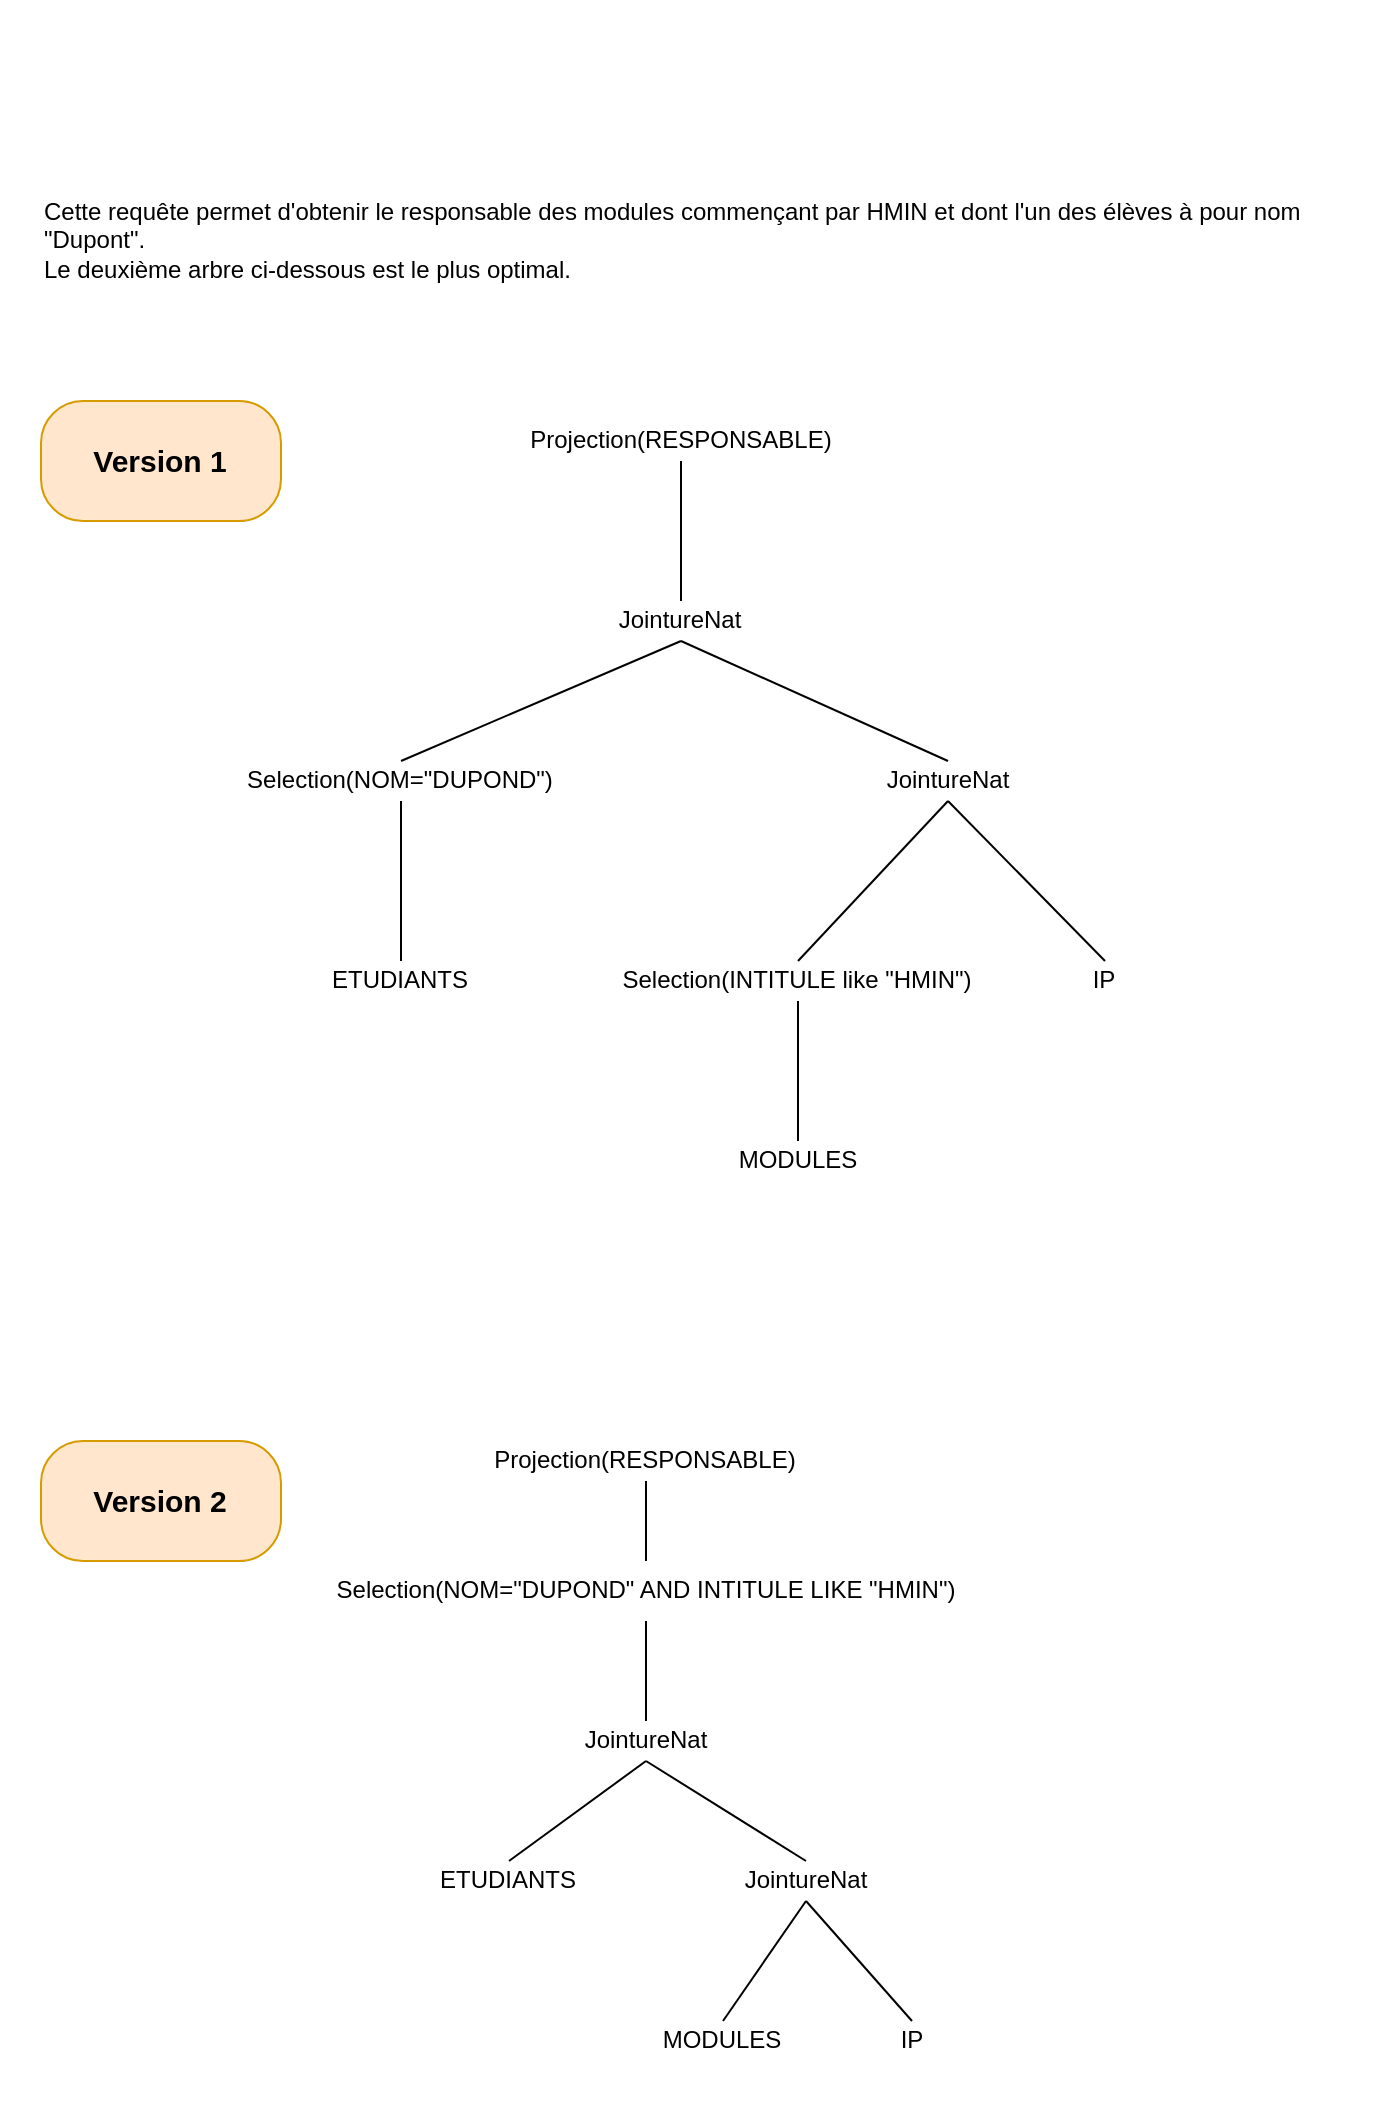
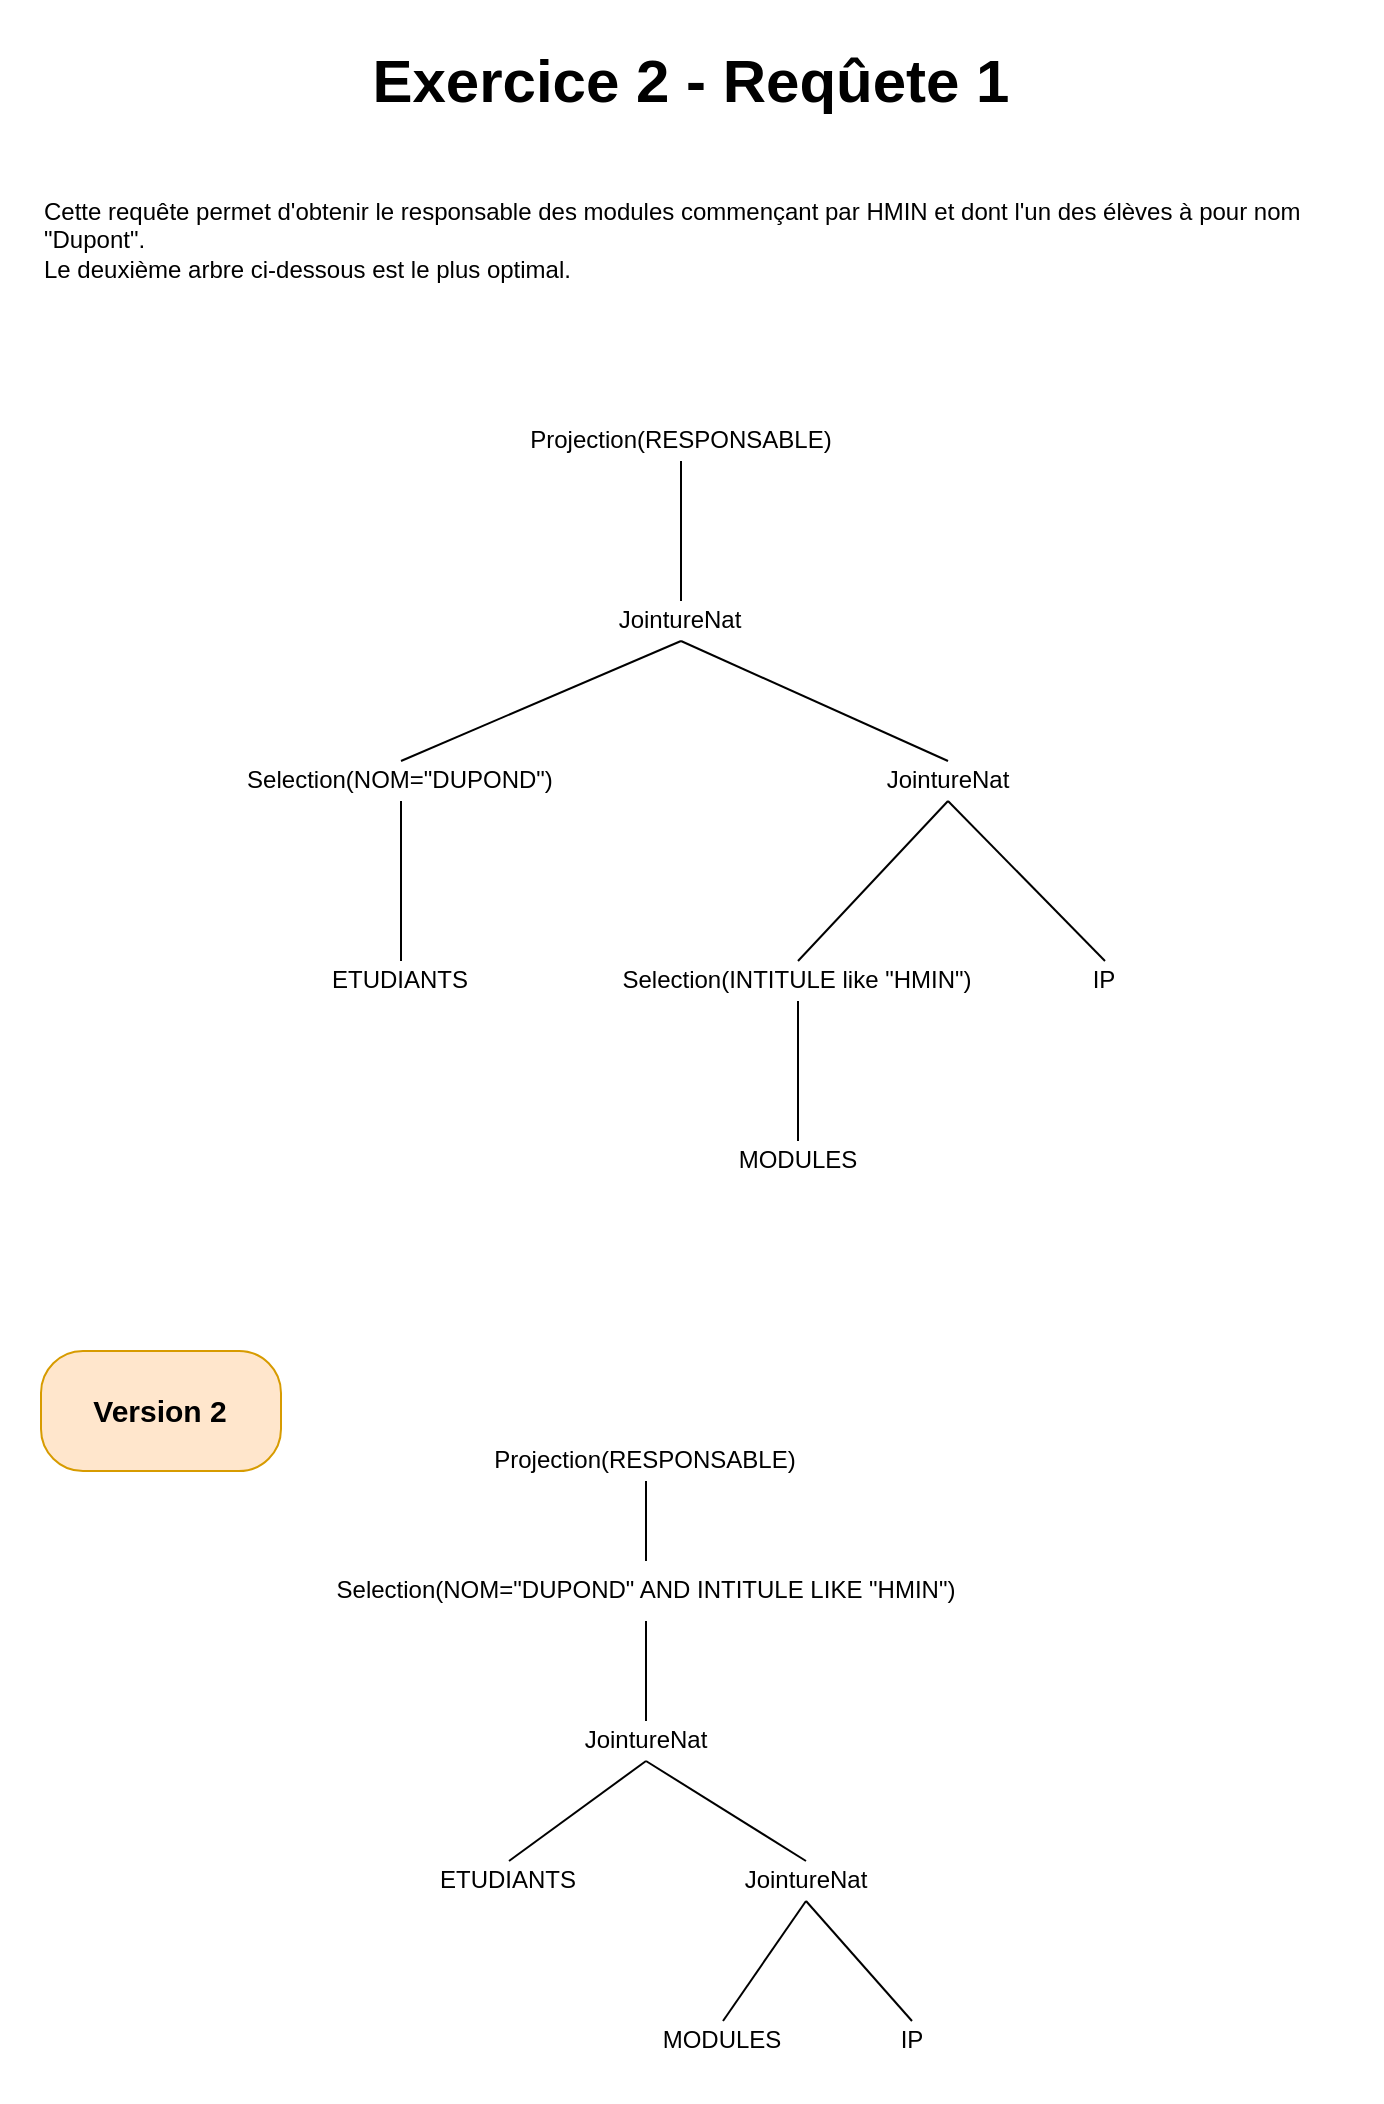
+ <mxCell id="3" value="&lt;font style=&quot;font-size: 30px&quot;&gt;Exercice 2 - Reqûete 1&lt;/font&gt;" style="text;html=1;strokeColor=none;fillColor=none;align=center;verticalAlign=middle;whiteSpace=wrap;rounded=0;fontStyle=1;fontSize=20;" parent="1" vertex="1"><mxGeometry x="152" y="20" width="387" height="40" as="geometry" /></mxCell>
- <mxCell id="32" value="Version 1" style="rounded=1;whiteSpace=wrap;html=1;fontFamily=Helvetica;fontSize=15;fillColor=#ffe6cc;strokeColor=#d79b00;fontStyle=1;arcSize=35;" parent="1" vertex="1"><mxGeometry x="20" y="200" width="120" height="60" as="geometry" /></mxCell>
- <mxCell id="33" value="Version 2" style="rounded=1;whiteSpace=wrap;html=1;fontFamily=Helvetica;fontSize=15;fillColor=#ffe6cc;strokeColor=#d79b00;fontStyle=1;arcSize=35;" parent="1" vertex="1"><mxGeometry x="20" y="720" width="120" height="60" as="geometry" /></mxCell>
+ <mxCell id="33" value="Version 2" style="rounded=1;whiteSpace=wrap;html=1;fontFamily=Helvetica;fontSize=15;fillColor=#ffe6cc;strokeColor=#d79b00;fontStyle=1;arcSize=35;" parent="1" vertex="1"><mxGeometry x="20" y="675" width="120" height="60" as="geometry" /></mxCell>
